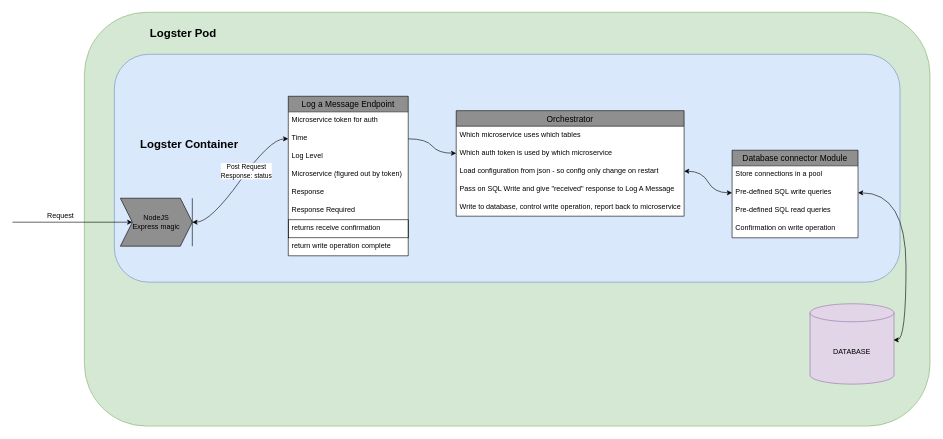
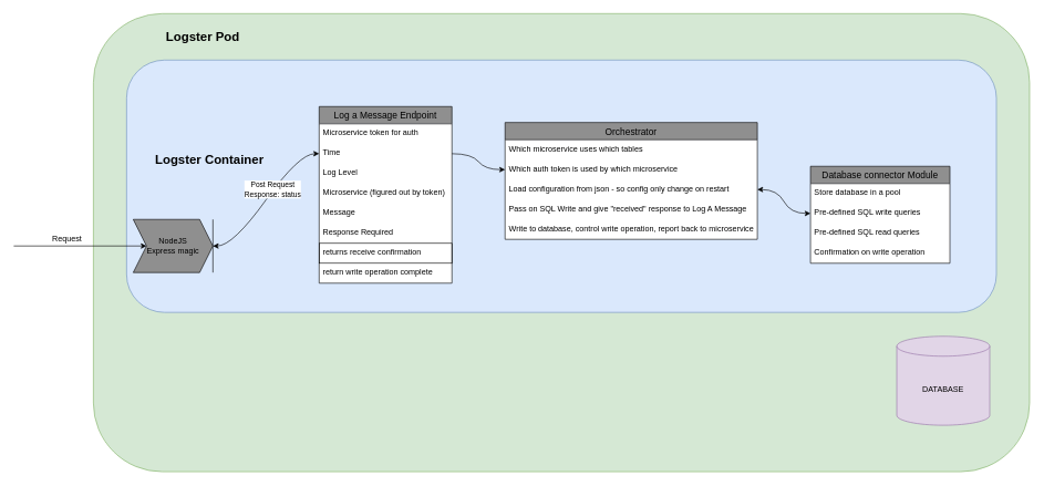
- <mxCell id="20" value="Store connections in a pool" style="text;strokeColor=none;fillColor=none;spacingLeft=4;spacingRight=4;overflow=hidden;rotatable=0;points=[[0,0.5],[1,0.5]];portConstraint=eastwest;fontSize=12;" vertex="1" parent="19"><mxGeometry y="26" width="210" height="30" as="geometry" /></mxCell>
+ <mxCell id="20" value="Store database in a pool" style="text;strokeColor=none;fillColor=none;spacingLeft=4;spacingRight=4;overflow=hidden;rotatable=0;points=[[0,0.5],[1,0.5]];portConstraint=eastwest;fontSize=12;" vertex="1" parent="19"><mxGeometry y="26" width="210" height="30" as="geometry" /></mxCell>
- <mxCell id="15" value="Response" style="text;strokeColor=none;fillColor=none;spacingLeft=4;spacingRight=4;overflow=hidden;rotatable=0;points=[[0,0.5],[1,0.5]];portConstraint=eastwest;fontSize=12;" vertex="1" parent="10"><mxGeometry y="146" width="200" height="30" as="geometry" /></mxCell>
+ <mxCell id="15" value="Message" style="text;strokeColor=none;fillColor=none;spacingLeft=4;spacingRight=4;overflow=hidden;rotatable=0;points=[[0,0.5],[1,0.5]];portConstraint=eastwest;fontSize=12;" vertex="1" parent="10"><mxGeometry y="146" width="200" height="30" as="geometry" /></mxCell>
- <mxCell id="33" style="edgeStyle=orthogonalEdgeStyle;curved=1;orthogonalLoop=1;jettySize=auto;html=1;exitX=1;exitY=0.5;exitDx=0;exitDy=0;entryX=0.994;entryY=0.45;entryDx=0;entryDy=0;entryPerimeter=0;startArrow=classic;startFill=1;" edge="1" parent="1" source="21" target="32"><mxGeometry relative="1" as="geometry" /></mxCell>
